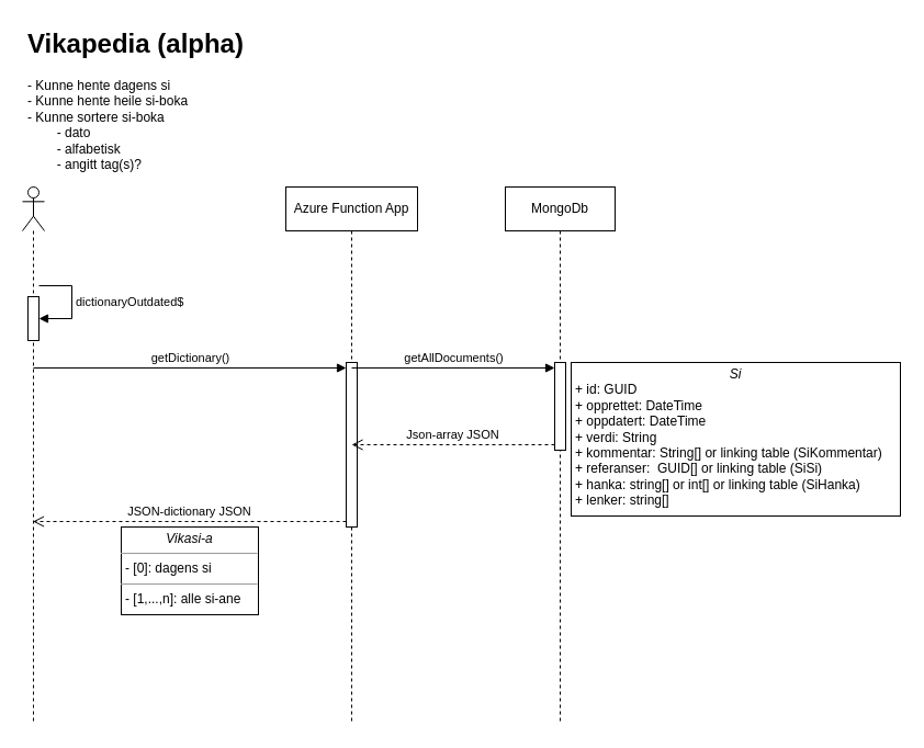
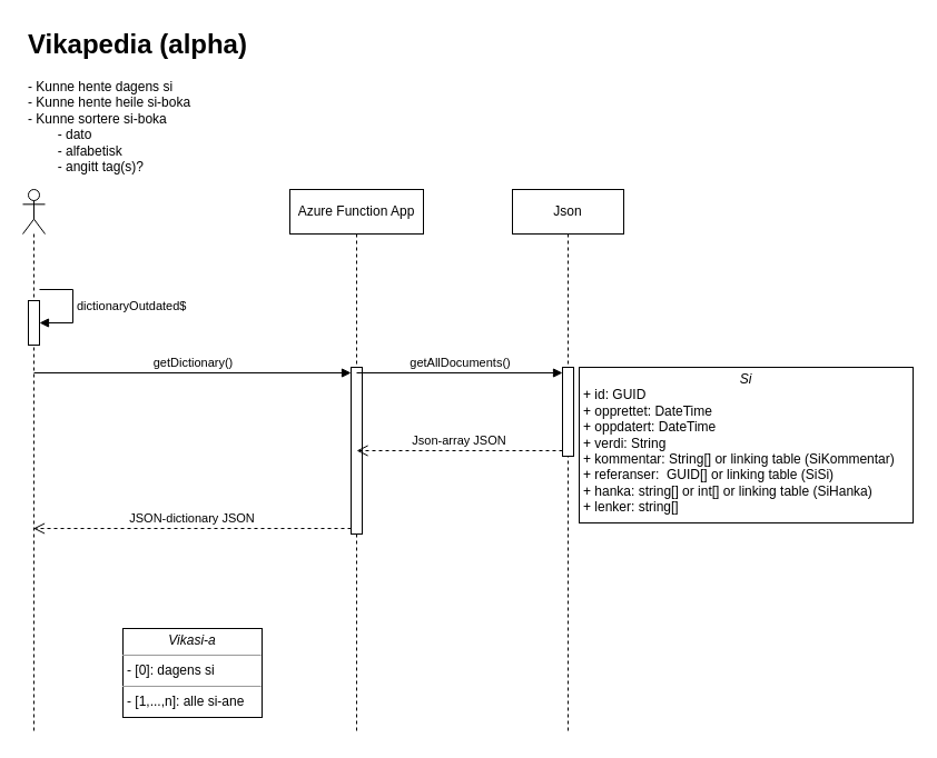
- <mxCell id="11" value="MongoDb" style="shape=umlLifeline;perimeter=lifelinePerimeter;whiteSpace=wrap;html=1;container=1;dropTarget=0;collapsible=0;recursiveResize=0;outlineConnect=0;portConstraint=eastwest;newEdgeStyle={&quot;curved&quot;:0,&quot;rounded&quot;:0};" vertex="1" parent="1"><mxGeometry x="460" y="170" width="100" height="490" as="geometry" /></mxCell>
+ <mxCell id="11" value="Json" style="shape=umlLifeline;perimeter=lifelinePerimeter;whiteSpace=wrap;html=1;container=1;dropTarget=0;collapsible=0;recursiveResize=0;outlineConnect=0;portConstraint=eastwest;newEdgeStyle={&quot;curved&quot;:0,&quot;rounded&quot;:0};" vertex="1" parent="1"><mxGeometry x="460" y="170" width="100" height="490" as="geometry" /></mxCell>
- <mxCell id="10" value="&lt;p style=&quot;margin:0px;margin-top:4px;text-align:center;&quot;&gt;&lt;i&gt;Vikasi-a&lt;/i&gt;&lt;/p&gt;&lt;hr size=&quot;1&quot;&gt;&lt;p style=&quot;margin:0px;margin-left:4px;&quot;&gt;- [0]: dagens si&lt;/p&gt;&lt;hr size=&quot;1&quot;&gt;&lt;p style=&quot;margin:0px;margin-left:4px;&quot;&gt;- [1,...,n]: alle si-ane&lt;/p&gt;" style="verticalAlign=top;align=left;overflow=fill;html=1;whiteSpace=wrap;" vertex="1" parent="1"><mxGeometry x="110" y="480" width="125" height="80" as="geometry" /></mxCell>
+ <mxCell id="10" value="&lt;p style=&quot;margin:0px;margin-top:4px;text-align:center;&quot;&gt;&lt;i&gt;Vikasi-a&lt;/i&gt;&lt;/p&gt;&lt;hr size=&quot;1&quot;&gt;&lt;p style=&quot;margin:0px;margin-left:4px;&quot;&gt;- [0]: dagens si&lt;/p&gt;&lt;hr size=&quot;1&quot;&gt;&lt;p style=&quot;margin:0px;margin-left:4px;&quot;&gt;- [1,...,n]: alle si-ane&lt;/p&gt;" style="verticalAlign=top;align=left;overflow=fill;html=1;whiteSpace=wrap;" vertex="1" parent="1"><mxGeometry x="110" y="565" width="125" height="80" as="geometry" /></mxCell>
